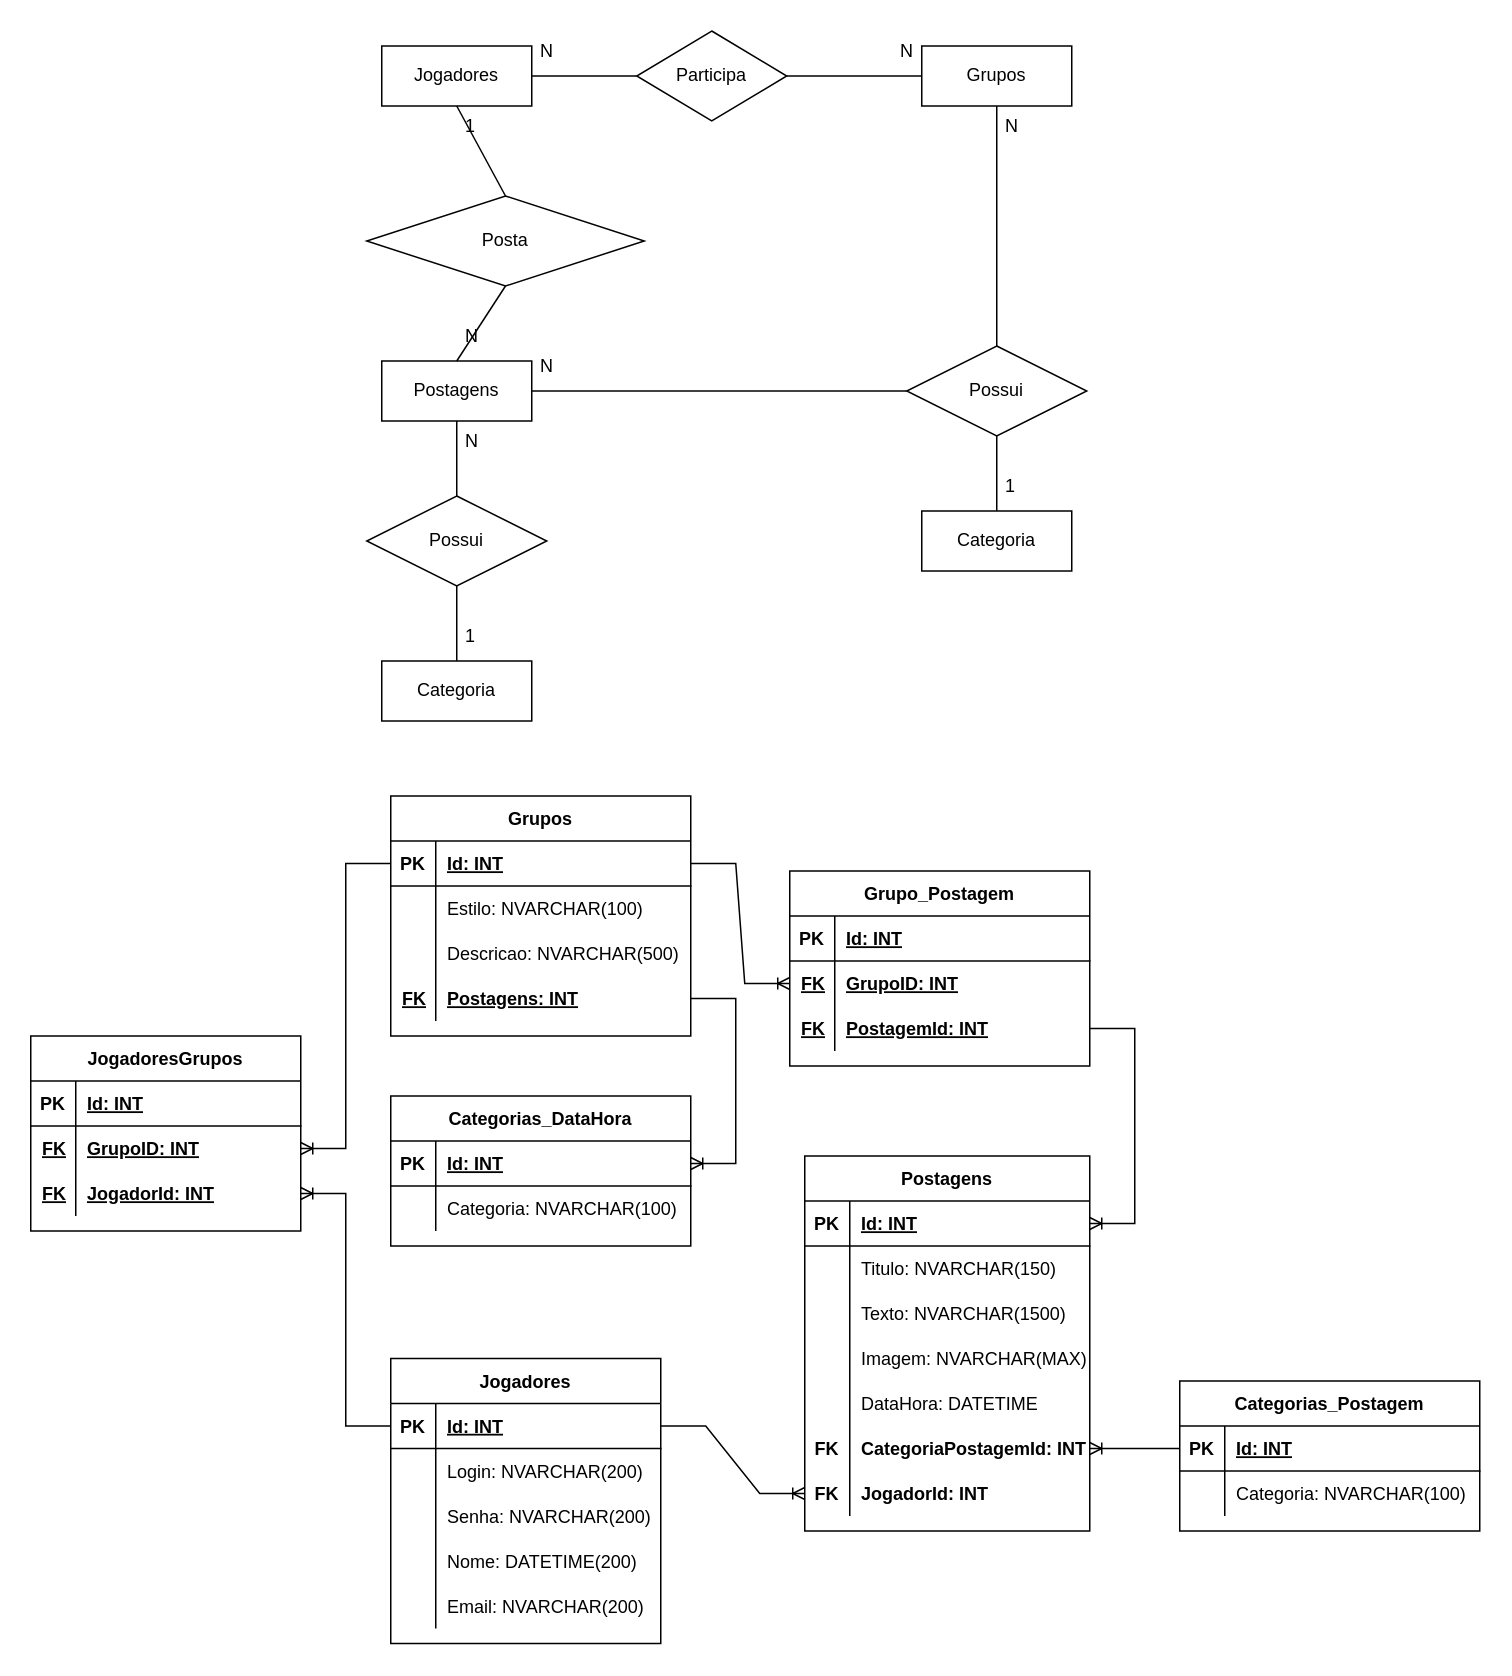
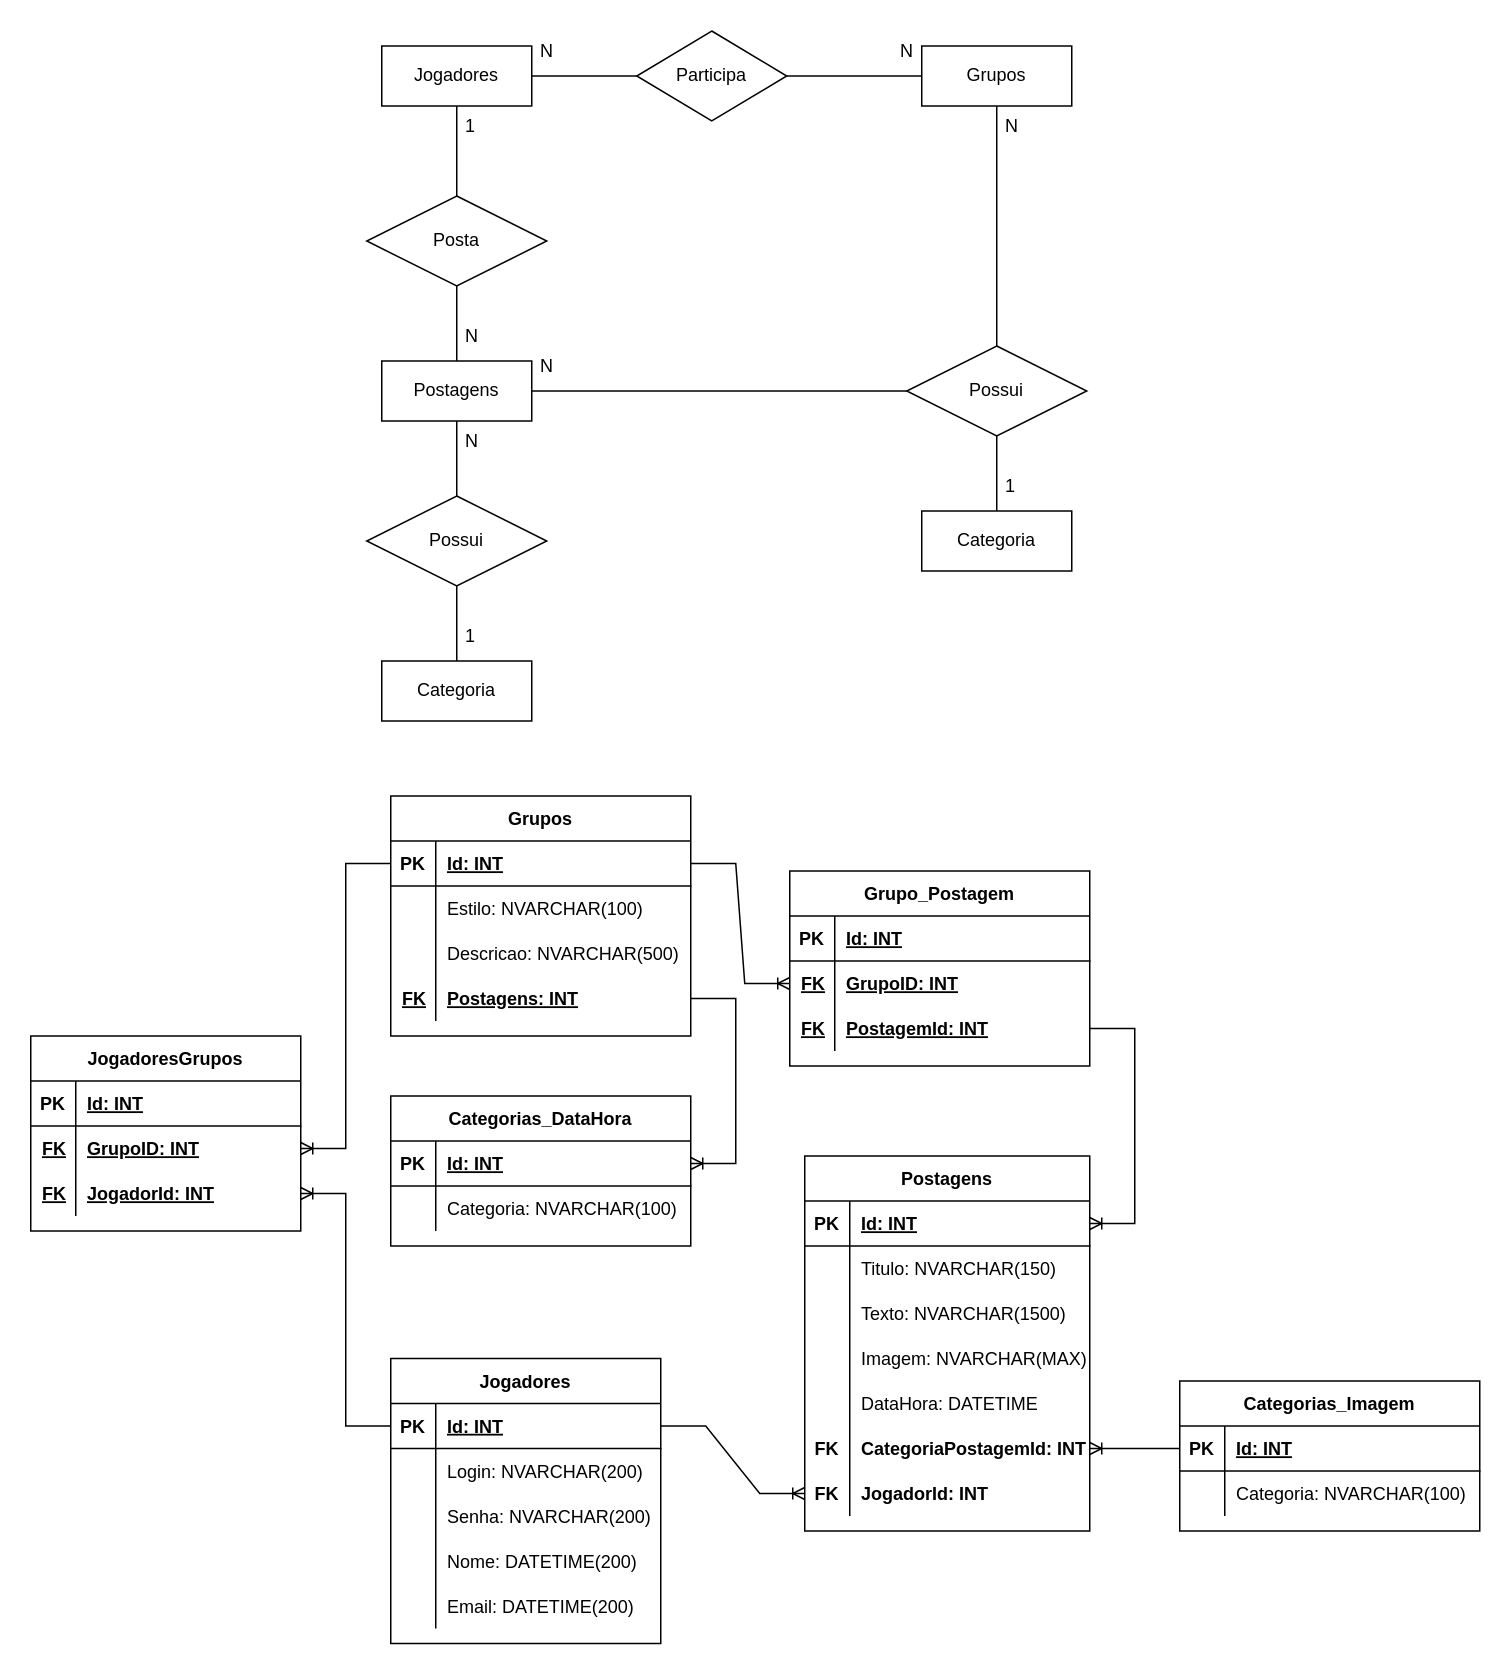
- <mxCell id="3" value="Posta" style="shape=rhombus;perimeter=rhombusPerimeter;whiteSpace=wrap;html=1;align=center;" vertex="1" parent="1"><mxGeometry x="244" y="130" width="185" height="60" as="geometry" /></mxCell>
+ <mxCell id="3" value="Posta" style="shape=rhombus;perimeter=rhombusPerimeter;whiteSpace=wrap;html=1;align=center;" vertex="1" parent="1"><mxGeometry x="244" y="130" width="120" height="60" as="geometry" /></mxCell>
- <mxCell id="107" value="Categorias_Postagem" style="shape=table;startSize=30;container=1;collapsible=1;childLayout=tableLayout;fixedRows=1;rowLines=0;fontStyle=1;align=center;resizeLast=1;strokeColor=#000000;direction=east;" vertex="1" parent="1"><mxGeometry x="786" y="920" width="200" height="100" as="geometry" /></mxCell>
+ <mxCell id="107" value="Categorias_Imagem" style="shape=table;startSize=30;container=1;collapsible=1;childLayout=tableLayout;fixedRows=1;rowLines=0;fontStyle=1;align=center;resizeLast=1;strokeColor=#000000;direction=east;" vertex="1" parent="1"><mxGeometry x="786" y="920" width="200" height="100" as="geometry" /></mxCell>
- <mxCell id="44" value="Email: NVARCHAR(200)" style="shape=partialRectangle;connectable=0;fillColor=none;top=0;left=0;bottom=0;right=0;align=left;spacingLeft=6;overflow=hidden;strokeColor=#000000;" vertex="1" parent="42"><mxGeometry x="30" width="150" height="30" as="geometry"><mxRectangle width="150" height="30" as="alternateBounds" /></mxGeometry></mxCell>
+ <mxCell id="44" value="Email: DATETIME(200)" style="shape=partialRectangle;connectable=0;fillColor=none;top=0;left=0;bottom=0;right=0;align=left;spacingLeft=6;overflow=hidden;strokeColor=#000000;" vertex="1" parent="42"><mxGeometry x="30" width="150" height="30" as="geometry"><mxRectangle width="150" height="30" as="alternateBounds" /></mxGeometry></mxCell>
